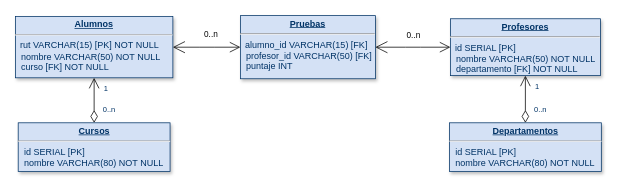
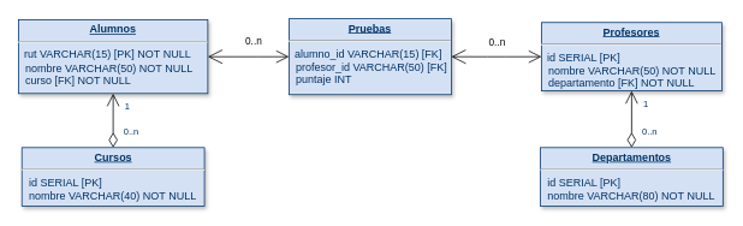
- <mxCell id="2" value="&lt;p style=&quot;margin: 0px ; margin-top: 4px ; text-align: center ; text-decoration: underline&quot;&gt;&lt;strong&gt;Cursos&lt;br&gt;&lt;/strong&gt;&lt;/p&gt;&lt;hr&gt;&lt;p style=&quot;margin: 0px ; margin-left: 8px&quot;&gt;id SERIAL [PK]&lt;/p&gt;&lt;p style=&quot;margin: 0px ; margin-left: 8px&quot;&gt;nombre VARCHAR(80) NOT NULL&lt;br&gt;&lt;/p&gt;" style="verticalAlign=top;align=left;overflow=fill;fontSize=12;fontFamily=Helvetica;html=1;strokeColor=#003366;shadow=1;fillColor=#D4E1F5;fontColor=#003366" parent="1" vertex="1"><mxGeometry x="23.75" y="162.91" width="202.5" height="65" as="geometry" /></mxCell>
+ <mxCell id="2" value="&lt;p style=&quot;margin: 0px ; margin-top: 4px ; text-align: center ; text-decoration: underline&quot;&gt;&lt;strong&gt;Cursos&lt;br&gt;&lt;/strong&gt;&lt;/p&gt;&lt;hr&gt;&lt;p style=&quot;margin: 0px ; margin-left: 8px&quot;&gt;id SERIAL [PK]&lt;/p&gt;&lt;p style=&quot;margin: 0px ; margin-left: 8px&quot;&gt;nombre VARCHAR(40) NOT NULL&lt;br&gt;&lt;/p&gt;" style="verticalAlign=top;align=left;overflow=fill;fontSize=12;fontFamily=Helvetica;html=1;strokeColor=#003366;shadow=1;fillColor=#D4E1F5;fontColor=#003366" parent="1" vertex="1"><mxGeometry x="23.75" y="162.91" width="202.5" height="65" as="geometry" /></mxCell>
